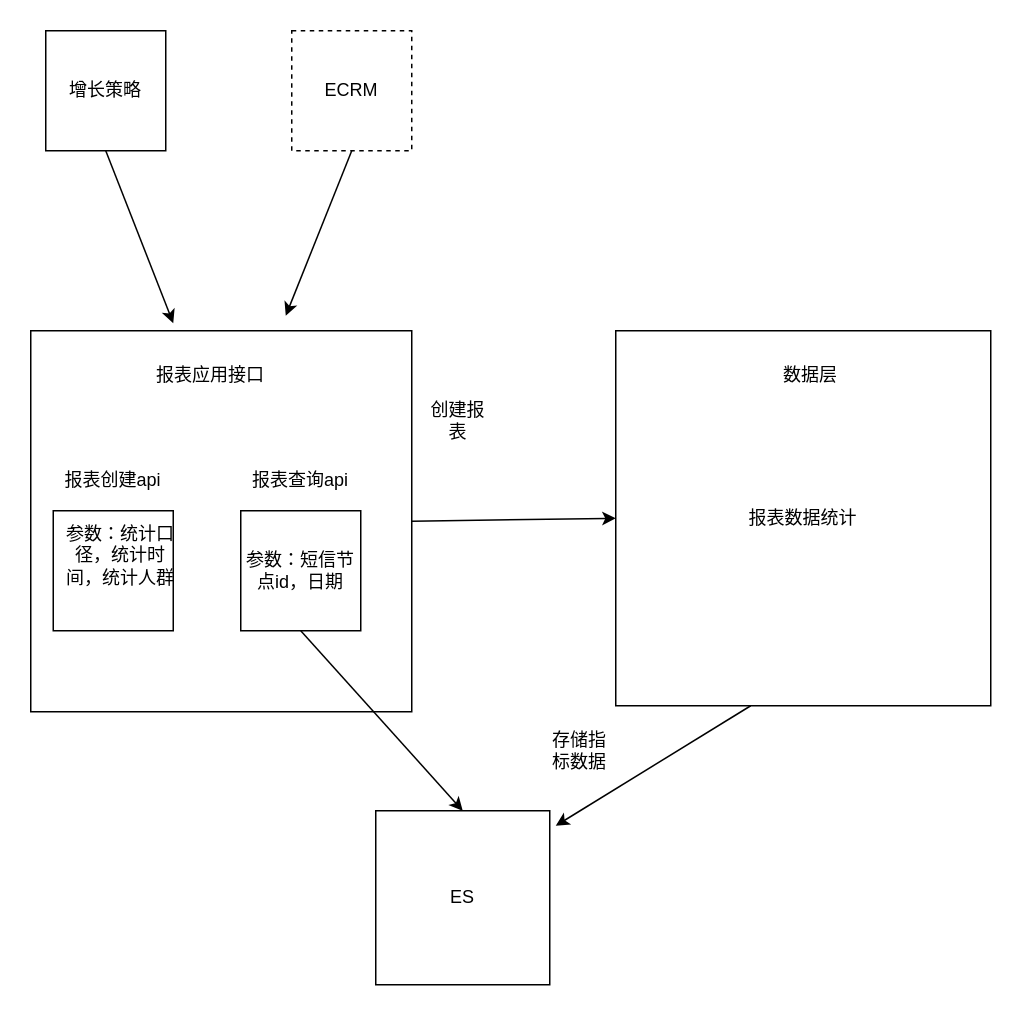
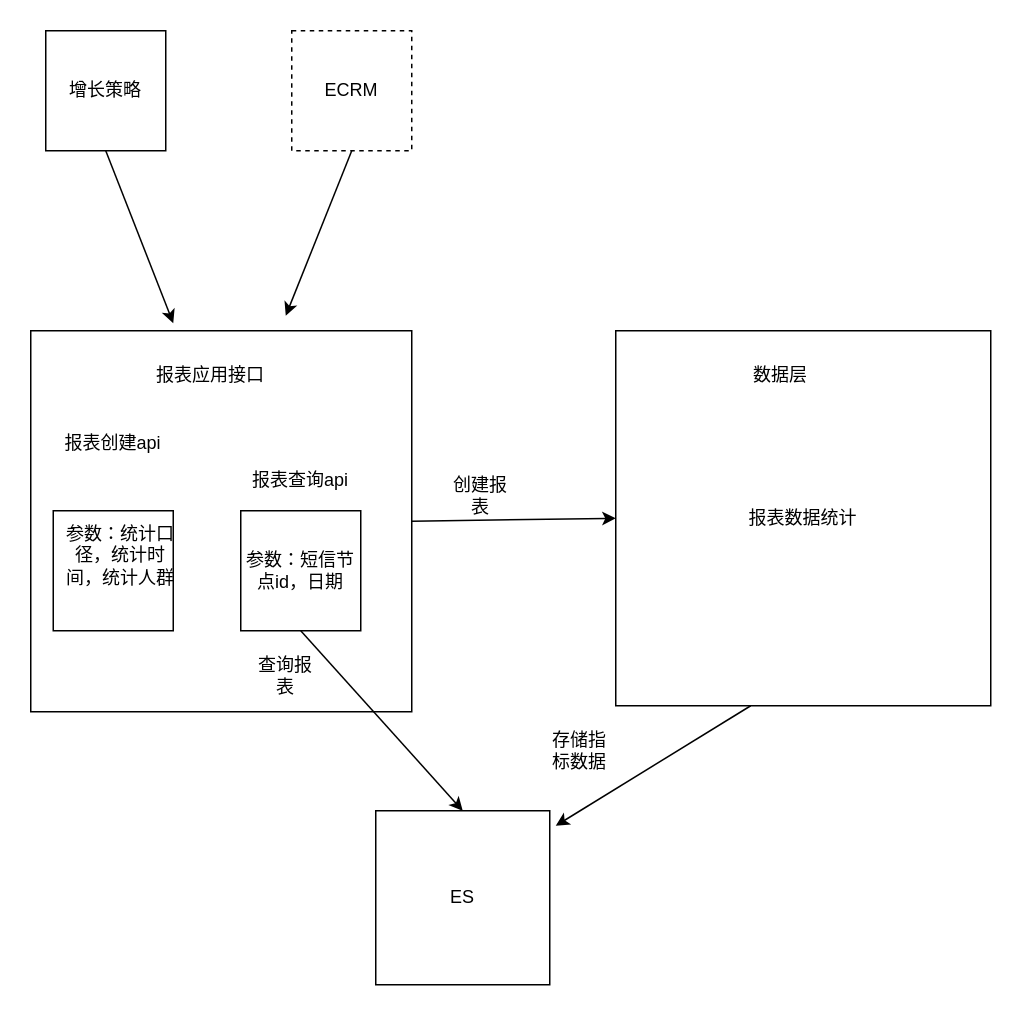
- <mxCell id="21" value="数据层" style="text;html=1;strokeColor=none;fillColor=none;align=center;verticalAlign=middle;whiteSpace=wrap;rounded=0;" vertex="1" parent="1"><mxGeometry x="520" y="240" width="40" height="20" as="geometry" /></mxCell>
+ <mxCell id="21" value="数据层" style="text;html=1;strokeColor=none;fillColor=none;align=center;verticalAlign=middle;whiteSpace=wrap;rounded=0;" vertex="1" parent="1"><mxGeometry x="500" y="240" width="40" height="20" as="geometry" /></mxCell>
- <mxCell id="15" value="创建报表" style="text;html=1;strokeColor=none;fillColor=none;align=center;verticalAlign=middle;whiteSpace=wrap;rounded=0;" vertex="1" parent="1"><mxGeometry x="285" y="270" width="40" height="20" as="geometry" /></mxCell>
+ <mxCell id="15" value="创建报表" style="text;html=1;strokeColor=none;fillColor=none;align=center;verticalAlign=middle;whiteSpace=wrap;rounded=0;" vertex="1" parent="1"><mxGeometry x="300" y="320" width="40" height="20" as="geometry" /></mxCell>
- <mxCell id="5" value="报表创建api" style="text;html=1;strokeColor=none;fillColor=none;align=center;verticalAlign=middle;whiteSpace=wrap;rounded=0;" vertex="1" parent="1"><mxGeometry x="40" y="310" width="70" height="20" as="geometry" /></mxCell>
+ <mxCell id="5" value="报表创建api" style="text;html=1;strokeColor=none;fillColor=none;align=center;verticalAlign=middle;whiteSpace=wrap;rounded=0;" vertex="1" parent="1"><mxGeometry x="40" y="285" width="70" height="20" as="geometry" /></mxCell>
+ <mxCell id="17" value="查询报表" style="text;html=1;strokeColor=none;fillColor=none;align=center;verticalAlign=middle;whiteSpace=wrap;rounded=0;" vertex="1" parent="1"><mxGeometry x="170" y="440" width="40" height="20" as="geometry" /></mxCell>
